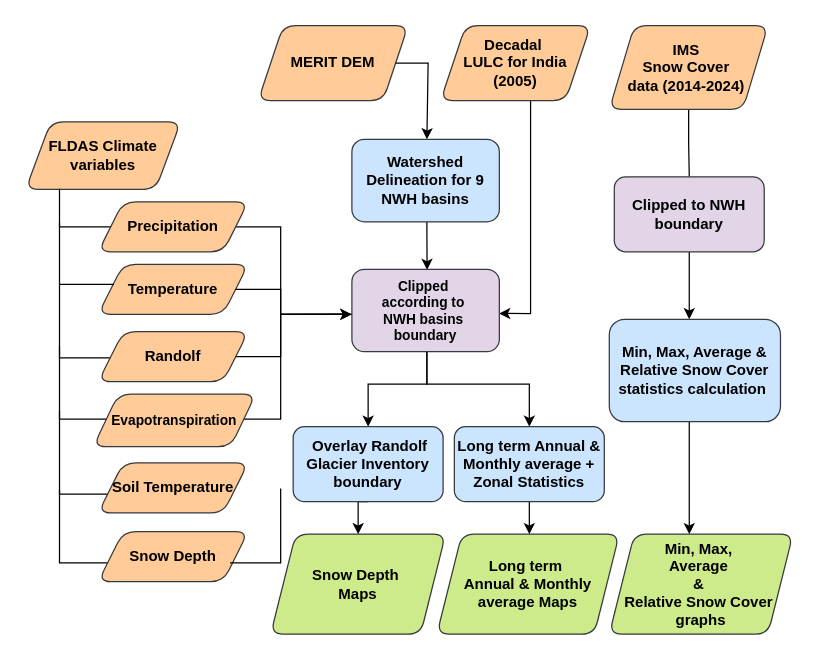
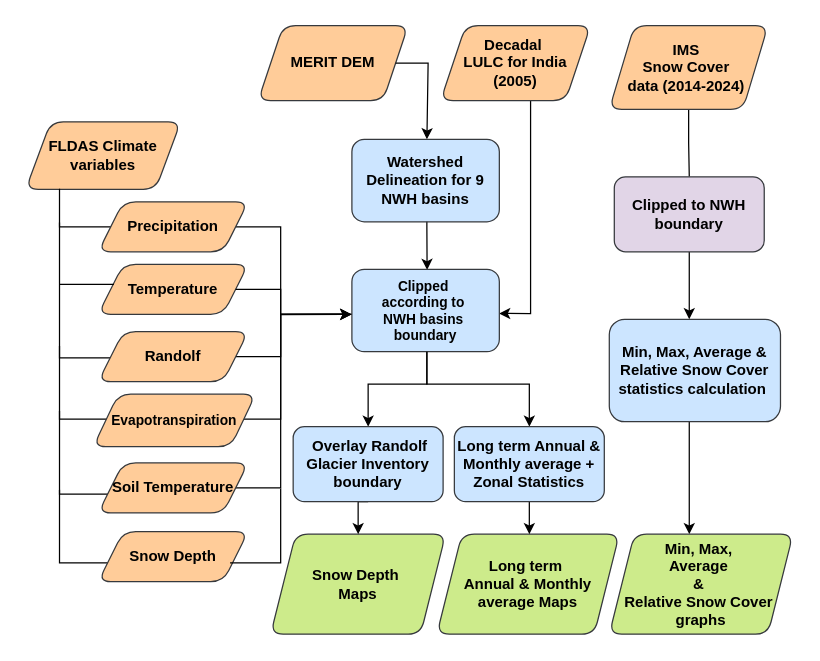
- <mxCell id="29" value="&lt;font style=&quot;font-size: 11px;&quot;&gt;Clipped&amp;nbsp;&lt;/font&gt;&lt;div style=&quot;font-size: 11px;&quot;&gt;according to&amp;nbsp;&lt;/div&gt;&lt;div style=&quot;font-size: 11px;&quot;&gt;NWH basins&amp;nbsp;&lt;/div&gt;&lt;div style=&quot;font-size: 11px;&quot;&gt;boundary&lt;/div&gt;" style="rounded=1;whiteSpace=wrap;html=1;fontSize=12;glass=0;strokeWidth=1;shadow=0;fillColor=#e1d5e7;strokeColor=#36393d;fontStyle=1;" parent="1" vertex="1"><mxGeometry x="281" y="215" width="118" height="66" as="geometry" /></mxCell>
+ <mxCell id="29" value="&lt;font style=&quot;font-size: 11px;&quot;&gt;Clipped&amp;nbsp;&lt;/font&gt;&lt;div style=&quot;font-size: 11px;&quot;&gt;according to&amp;nbsp;&lt;/div&gt;&lt;div style=&quot;font-size: 11px;&quot;&gt;NWH basins&amp;nbsp;&lt;/div&gt;&lt;div style=&quot;font-size: 11px;&quot;&gt;boundary&lt;/div&gt;" style="rounded=1;whiteSpace=wrap;html=1;fontSize=12;glass=0;strokeWidth=1;shadow=0;fillColor=#cce5ff;strokeColor=#36393d;fontStyle=1" parent="1" vertex="1"><mxGeometry x="281" y="215" width="118" height="66" as="geometry" /></mxCell>
+ <mxCell id="14" style="edgeStyle=orthogonalEdgeStyle;rounded=0;orthogonalLoop=1;jettySize=auto;html=1;fontStyle=1;entryX=-0.004;entryY=0.548;entryDx=0;entryDy=0;entryPerimeter=0;" parent="1" source="15" target="29" edge="1"><mxGeometry relative="1" as="geometry"><mxPoint x="304" y="267" as="targetPoint" /><Array as="points"><mxPoint x="224" y="390" /><mxPoint x="224" y="251" /></Array></mxGeometry></mxCell>
